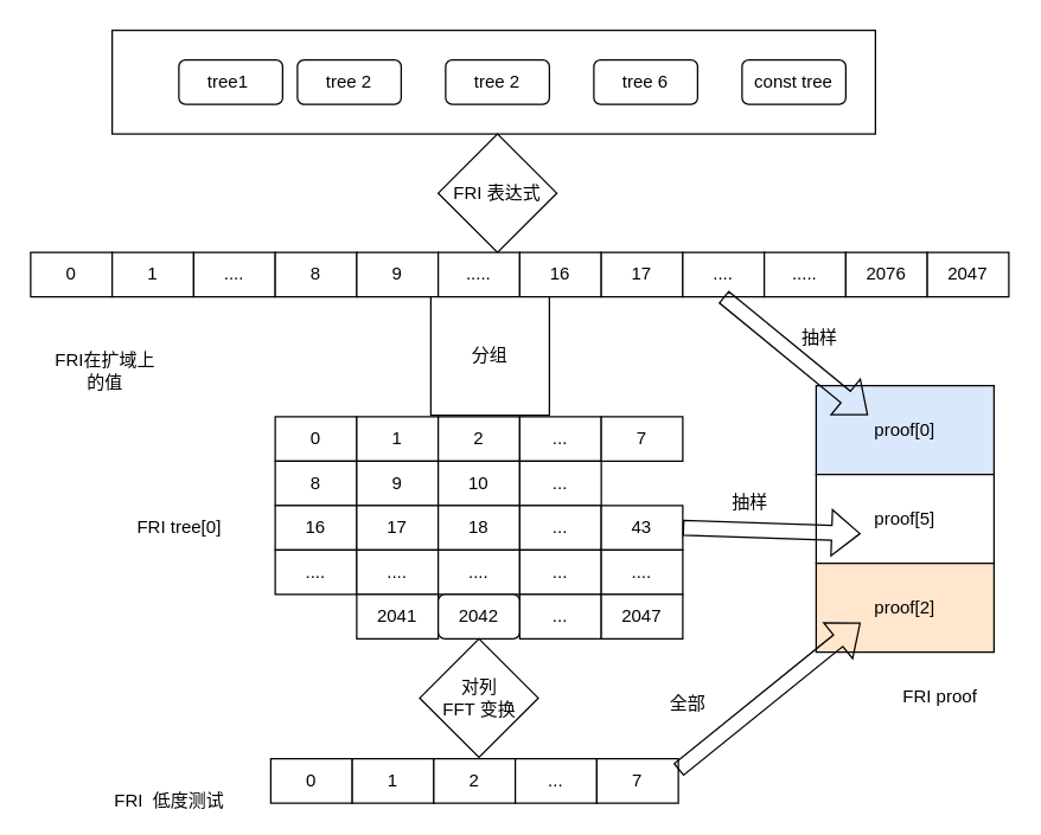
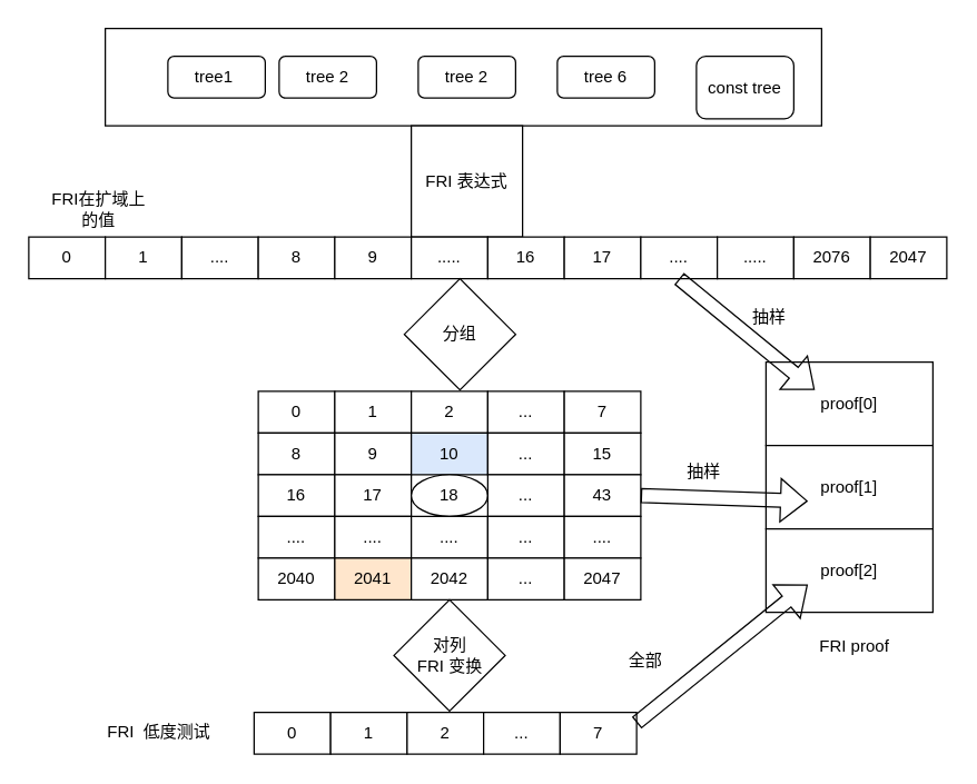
- <mxCell id="10" value="const tree" style="rounded=1;whiteSpace=wrap;html=1;" vertex="1" parent="1"><mxGeometry x="500" y="40" width="70" height="30" as="geometry" /></mxCell>
+ <mxCell id="10" value="const tree" style="rounded=1;whiteSpace=wrap;html=1;" vertex="1" parent="1"><mxGeometry x="500" y="40" width="70" height="45" as="geometry" /></mxCell>
- <mxCell id="11" value="FRI 表达式" style="rhombus;whiteSpace=wrap;html=1;" vertex="1" parent="1"><mxGeometry x="295" y="90" width="80" height="80" as="geometry" /></mxCell>
+ <mxCell id="11" value="FRI 表达式" style="whiteSpace=wrap;html=1;rounded=0;" vertex="1" parent="1"><mxGeometry x="295" y="90" width="80" height="80" as="geometry" /></mxCell>
- <mxCell id="50" value="分组" style="whiteSpace=wrap;html=1;rounded=0;" vertex="1" parent="1"><mxGeometry x="290" y="200" width="80" height="80" as="geometry" /></mxCell>
+ <mxCell id="50" value="分组" style="rhombus;whiteSpace=wrap;html=1;" vertex="1" parent="1"><mxGeometry x="290" y="200" width="80" height="80" as="geometry" /></mxCell>
- <mxCell id="24" value="FRI在扩域上&lt;br&gt;的值" style="text;html=1;align=center;verticalAlign=middle;resizable=0;points=[];autosize=1;strokeColor=none;fillColor=none;" vertex="1" parent="1"><mxGeometry x="25" y="230" width="90" height="40" as="geometry" /></mxCell>
+ <mxCell id="24" value="FRI在扩域上&lt;br&gt;的值" style="text;html=1;align=center;verticalAlign=middle;resizable=0;points=[];autosize=1;strokeColor=none;fillColor=none;" vertex="1" parent="1"><mxGeometry x="25" y="130" width="90" height="40" as="geometry" /></mxCell>
- <mxCell id="2" value="proof[0]" style="rounded=0;whiteSpace=wrap;html=1;fillColor=#dae8fc;" vertex="1" parent="1"><mxGeometry x="550" y="260" width="120" height="60" as="geometry" /></mxCell>
+ <mxCell id="2" value="proof[0]" style="rounded=0;whiteSpace=wrap;html=1;" vertex="1" parent="1"><mxGeometry x="550" y="260" width="120" height="60" as="geometry" /></mxCell>
- <mxCell id="36" value="10" style="rounded=0;whiteSpace=wrap;html=1;" vertex="1" parent="1"><mxGeometry x="295" y="311" width="55" height="30" as="geometry" /></mxCell>
+ <mxCell id="36" value="10" style="rounded=0;whiteSpace=wrap;html=1;fillColor=#dae8fc;" vertex="1" parent="1"><mxGeometry x="295" y="311" width="55" height="30" as="geometry" /></mxCell>
+ <mxCell id="46" value="15" style="rounded=0;whiteSpace=wrap;html=1;" vertex="1" parent="1"><mxGeometry x="405" y="311" width="55" height="30" as="geometry" /></mxCell>
- <mxCell id="3" value="proof[5]" style="rounded=0;whiteSpace=wrap;html=1;" vertex="1" parent="1"><mxGeometry x="550" y="320" width="120" height="60" as="geometry" /></mxCell>
+ <mxCell id="3" value="proof[1]" style="rounded=0;whiteSpace=wrap;html=1;" vertex="1" parent="1"><mxGeometry x="550" y="320" width="120" height="60" as="geometry" /></mxCell>
- <mxCell id="57" value="FRI tree[0]" style="text;html=1;align=center;verticalAlign=middle;resizable=0;points=[];autosize=1;strokeColor=none;fillColor=none;" vertex="1" parent="1"><mxGeometry x="80" y="341" width="80" height="30" as="geometry" /></mxCell>
- <mxCell id="37" value="18" style="rounded=0;whiteSpace=wrap;html=1;" vertex="1" parent="1"><mxGeometry x="295" y="341" width="55" height="30" as="geometry" /></mxCell>
+ <mxCell id="37" value="18" style="ellipse;whiteSpace=wrap;html=1;" vertex="1" parent="1"><mxGeometry x="295" y="341" width="55" height="30" as="geometry" /></mxCell>
- <mxCell id="4" value="proof[2]" style="rounded=0;whiteSpace=wrap;html=1;fillColor=#ffe6cc;" vertex="1" parent="1"><mxGeometry x="550" y="380" width="120" height="60" as="geometry" /></mxCell>
+ <mxCell id="4" value="proof[2]" style="rounded=0;whiteSpace=wrap;html=1;" vertex="1" parent="1"><mxGeometry x="550" y="380" width="120" height="60" as="geometry" /></mxCell>
+ <mxCell id="29" value="2040" style="rounded=0;whiteSpace=wrap;html=1;" vertex="1" parent="1"><mxGeometry x="185" y="401" width="55" height="30" as="geometry" /></mxCell>
- <mxCell id="34" value="2041" style="rounded=0;whiteSpace=wrap;html=1;" vertex="1" parent="1"><mxGeometry x="240" y="401" width="55" height="30" as="geometry" /></mxCell>
+ <mxCell id="34" value="2041" style="rounded=0;whiteSpace=wrap;html=1;fillColor=#ffe6cc;" vertex="1" parent="1"><mxGeometry x="240" y="401" width="55" height="30" as="geometry" /></mxCell>
- <mxCell id="39" value="2042" style="whiteSpace=wrap;html=1;rounded=1;" vertex="1" parent="1"><mxGeometry x="295" y="401" width="55" height="30" as="geometry" /></mxCell>
+ <mxCell id="39" value="2042" style="rounded=0;whiteSpace=wrap;html=1;" vertex="1" parent="1"><mxGeometry x="295" y="401" width="55" height="30" as="geometry" /></mxCell>
- <mxCell id="64" value="FRI proof&amp;nbsp;" style="text;html=1;align=center;verticalAlign=middle;resizable=0;points=[];autosize=1;strokeColor=none;fillColor=none;" vertex="1" parent="1"><mxGeometry x="595" y="455" width="80" height="30" as="geometry" /></mxCell>
+ <mxCell id="64" value="FRI proof&amp;nbsp;" style="text;html=1;align=center;verticalAlign=middle;resizable=0;points=[];autosize=1;strokeColor=none;fillColor=none;" vertex="1" parent="1"><mxGeometry x="575" y="450" width="80" height="30" as="geometry" /></mxCell>
- <mxCell id="51" value="对列&lt;br&gt;FFT 变换" style="rhombus;whiteSpace=wrap;html=1;" vertex="1" parent="1"><mxGeometry x="282.5" y="431" width="80" height="80" as="geometry" /></mxCell>
+ <mxCell id="51" value="对列&lt;br&gt;FRI 变换" style="rhombus;whiteSpace=wrap;html=1;" vertex="1" parent="1"><mxGeometry x="282.5" y="431" width="80" height="80" as="geometry" /></mxCell>
- <mxCell id="58" value="FRI&amp;nbsp; 低度测试&amp;nbsp;" style="text;html=1;align=center;verticalAlign=middle;resizable=0;points=[];autosize=1;strokeColor=none;fillColor=none;" vertex="1" parent="1"><mxGeometry x="65" y="526" width="100" height="30" as="geometry" /></mxCell>
+ <mxCell id="58" value="FRI&amp;nbsp; 低度测试&amp;nbsp;" style="text;html=1;align=center;verticalAlign=middle;resizable=0;points=[];autosize=1;strokeColor=none;fillColor=none;" vertex="1" parent="1"><mxGeometry x="65" y="511" width="100" height="30" as="geometry" /></mxCell>
